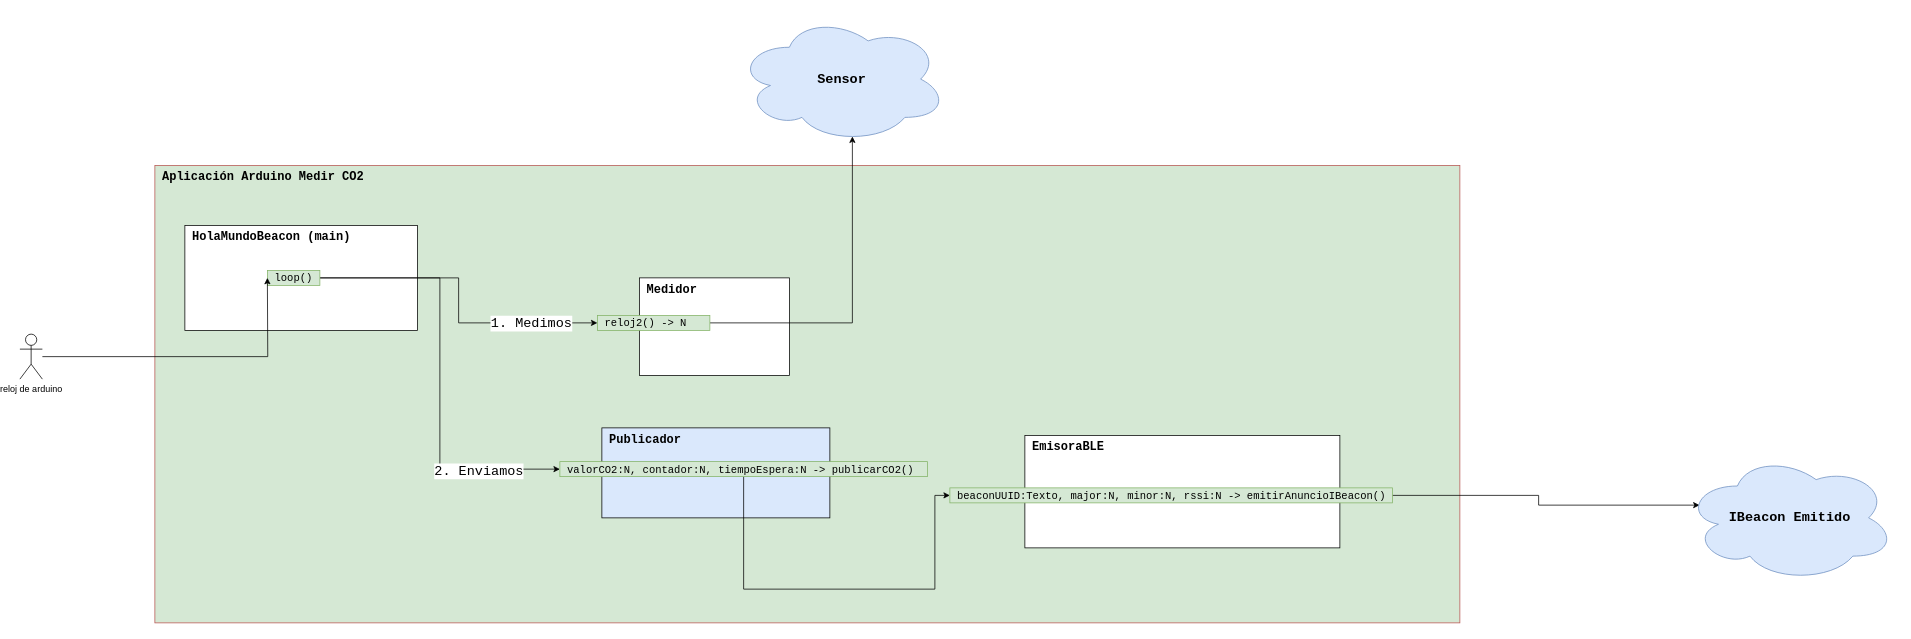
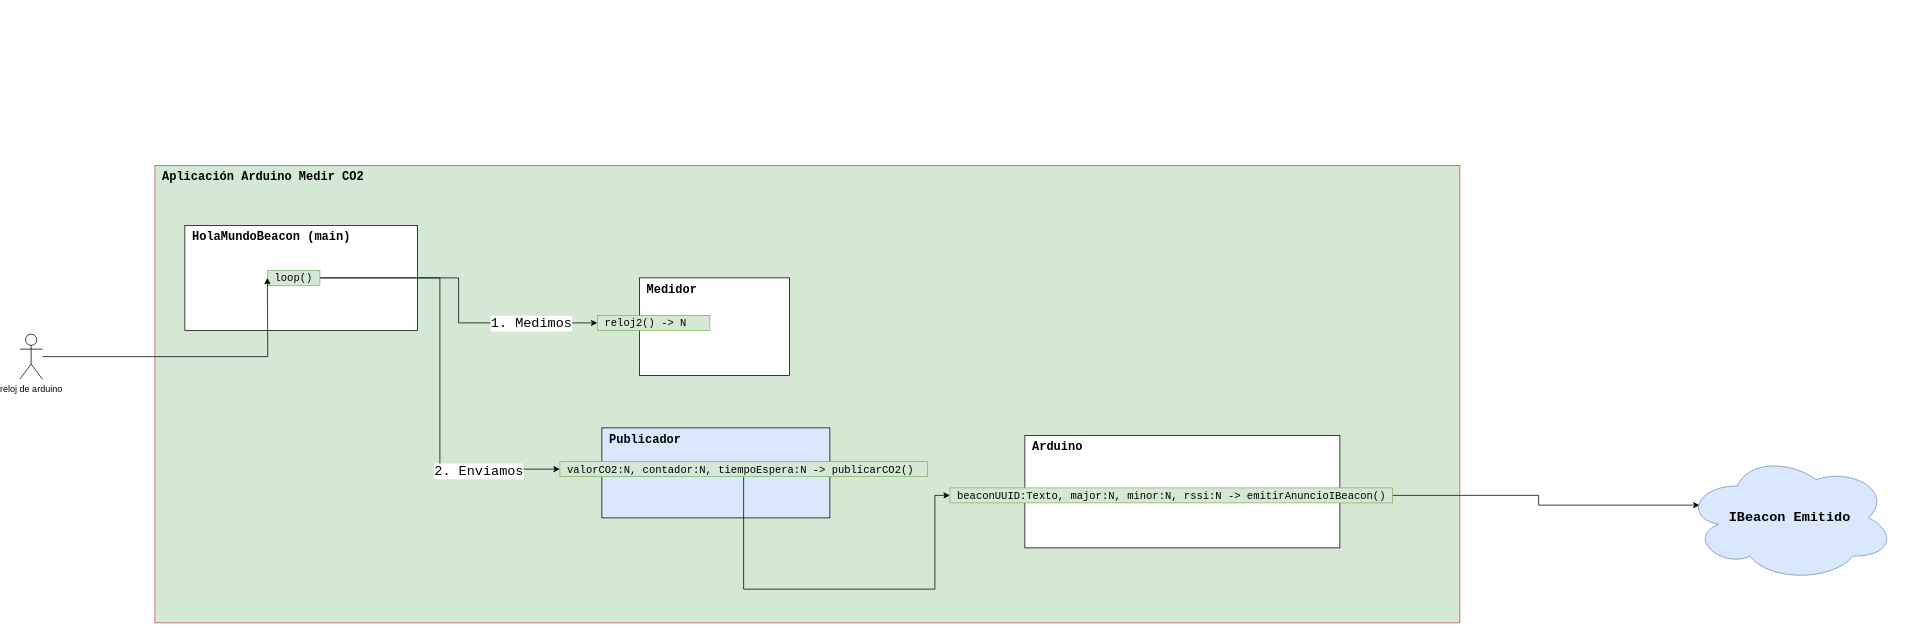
- <mxCell id="19" value="Sensor" style="ellipse;shape=cloud;whiteSpace=wrap;html=1;fillColor=#dae8fc;strokeColor=#6c8ebf;fontFamily=Courier New;fontStyle=1;fontSize=18;" parent="1" vertex="1"><mxGeometry x="976" y="20" width="280" height="170" as="geometry" /></mxCell>
- <mxCell id="13" style="edgeStyle=orthogonalEdgeStyle;rounded=0;orthogonalLoop=1;jettySize=auto;html=1;entryX=0.55;entryY=0.95;entryDx=0;entryDy=0;entryPerimeter=0;fontFamily=Courier New;fontSize=18;" parent="1" source="14" target="19" edge="1"><mxGeometry relative="1" as="geometry" /></mxCell>
- <mxCell id="9" value="&lt;font style=&quot;font-size: 16px&quot;&gt;&lt;b&gt;EmisoraBLE&lt;/b&gt;&lt;/font&gt;" style="rounded=0;whiteSpace=wrap;html=1;fontFamily=Courier New;align=left;horizontal=1;verticalAlign=top;spacingLeft=8;" parent="1" vertex="1"><mxGeometry x="1360" y="580" width="420" height="150" as="geometry" /></mxCell>
+ <mxCell id="9" value="&lt;font style=&quot;font-size: 16px&quot;&gt;&lt;b&gt;Arduino&lt;/b&gt;&lt;/font&gt;" style="rounded=0;whiteSpace=wrap;html=1;fontFamily=Courier New;align=left;horizontal=1;verticalAlign=top;spacingLeft=8;" parent="1" vertex="1"><mxGeometry x="1360" y="580" width="420" height="150" as="geometry" /></mxCell>
